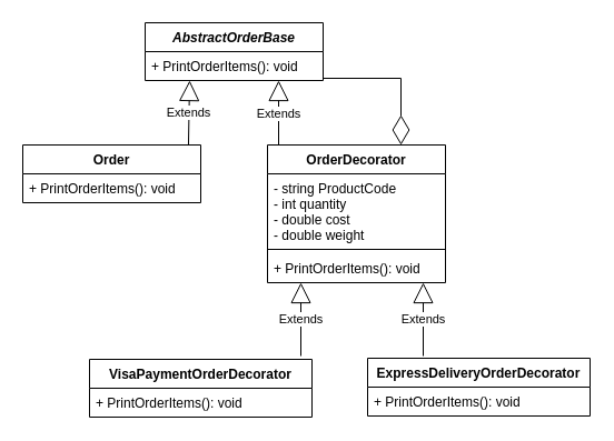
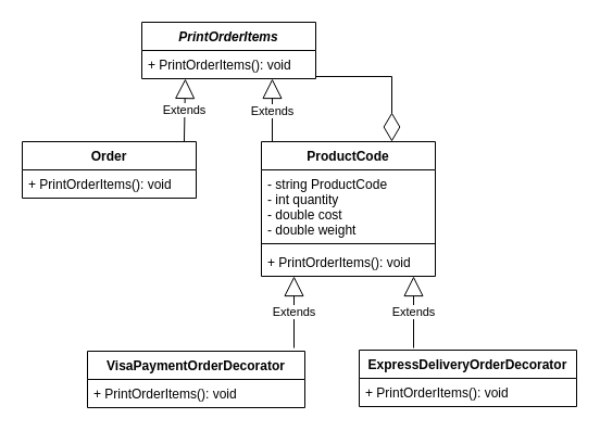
- <mxCell id="2" value="AbstractOrderBase" style="swimlane;fontStyle=3;childLayout=stackLayout;horizontal=1;startSize=26;fillColor=none;horizontalStack=0;resizeParent=1;resizeParentMax=0;resizeLast=0;collapsible=1;marginBottom=0;" vertex="1" parent="1"><mxGeometry x="130" y="20" width="160" height="52" as="geometry" /></mxCell>
+ <mxCell id="2" value="PrintOrderItems" style="swimlane;fontStyle=3;childLayout=stackLayout;horizontal=1;startSize=26;fillColor=none;horizontalStack=0;resizeParent=1;resizeParentMax=0;resizeLast=0;collapsible=1;marginBottom=0;" vertex="1" parent="1"><mxGeometry x="130" y="20" width="160" height="52" as="geometry" /></mxCell>
- <mxCell id="13" value="OrderDecorator" style="swimlane;fontStyle=1;align=center;verticalAlign=top;childLayout=stackLayout;horizontal=1;startSize=26;horizontalStack=0;resizeParent=1;resizeParentMax=0;resizeLast=0;collapsible=1;marginBottom=0;" vertex="1" parent="1"><mxGeometry x="240" y="130" width="160" height="124" as="geometry" /></mxCell>
+ <mxCell id="13" value="ProductCode" style="swimlane;fontStyle=1;align=center;verticalAlign=top;childLayout=stackLayout;horizontal=1;startSize=26;horizontalStack=0;resizeParent=1;resizeParentMax=0;resizeLast=0;collapsible=1;marginBottom=0;" vertex="1" parent="1"><mxGeometry x="240" y="130" width="160" height="124" as="geometry" /></mxCell>
